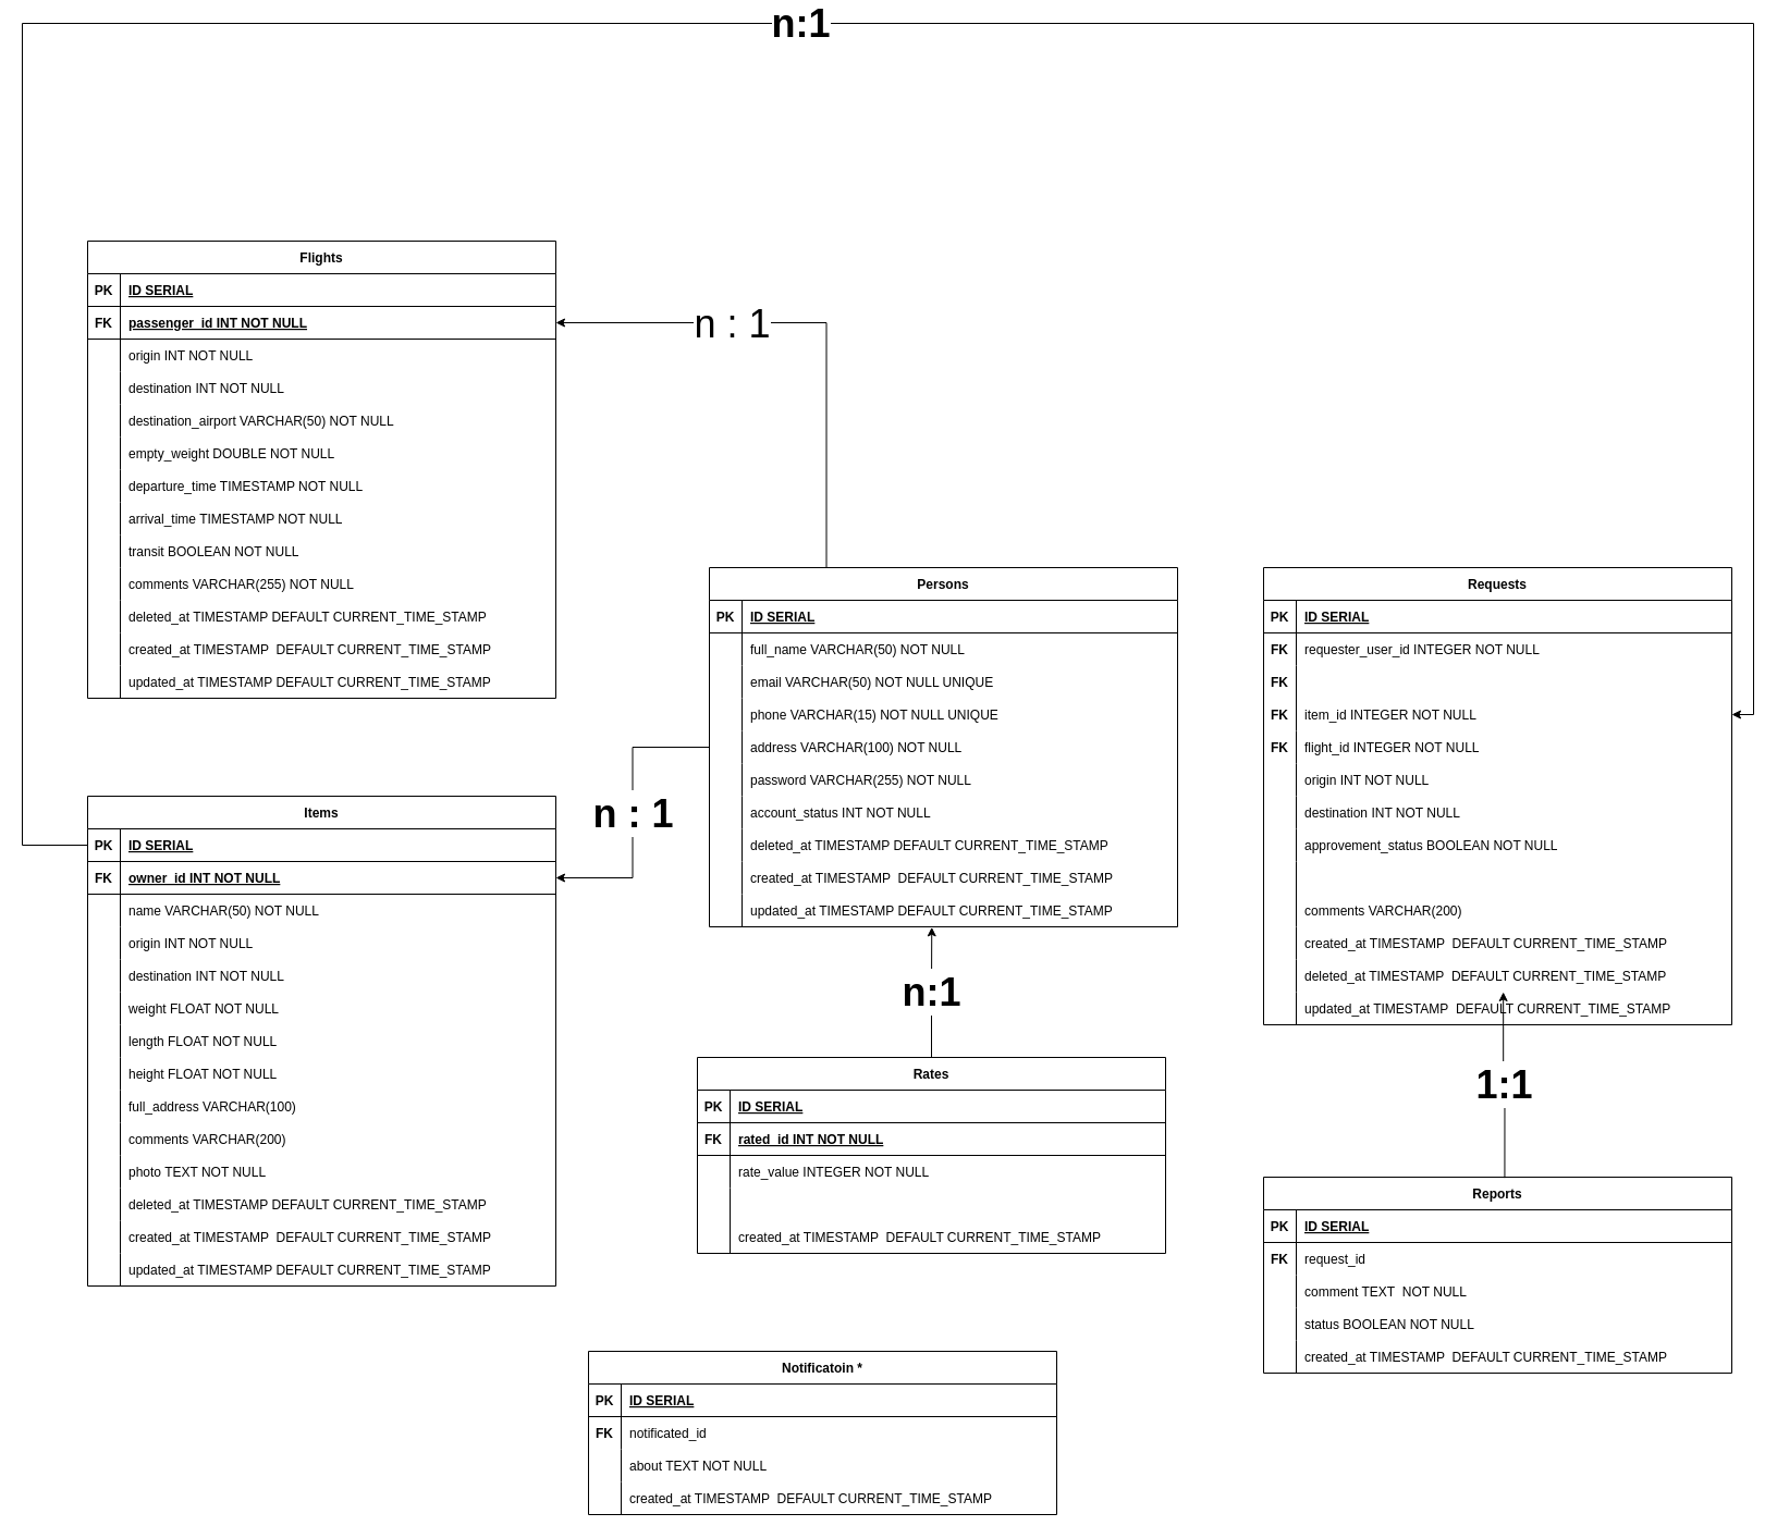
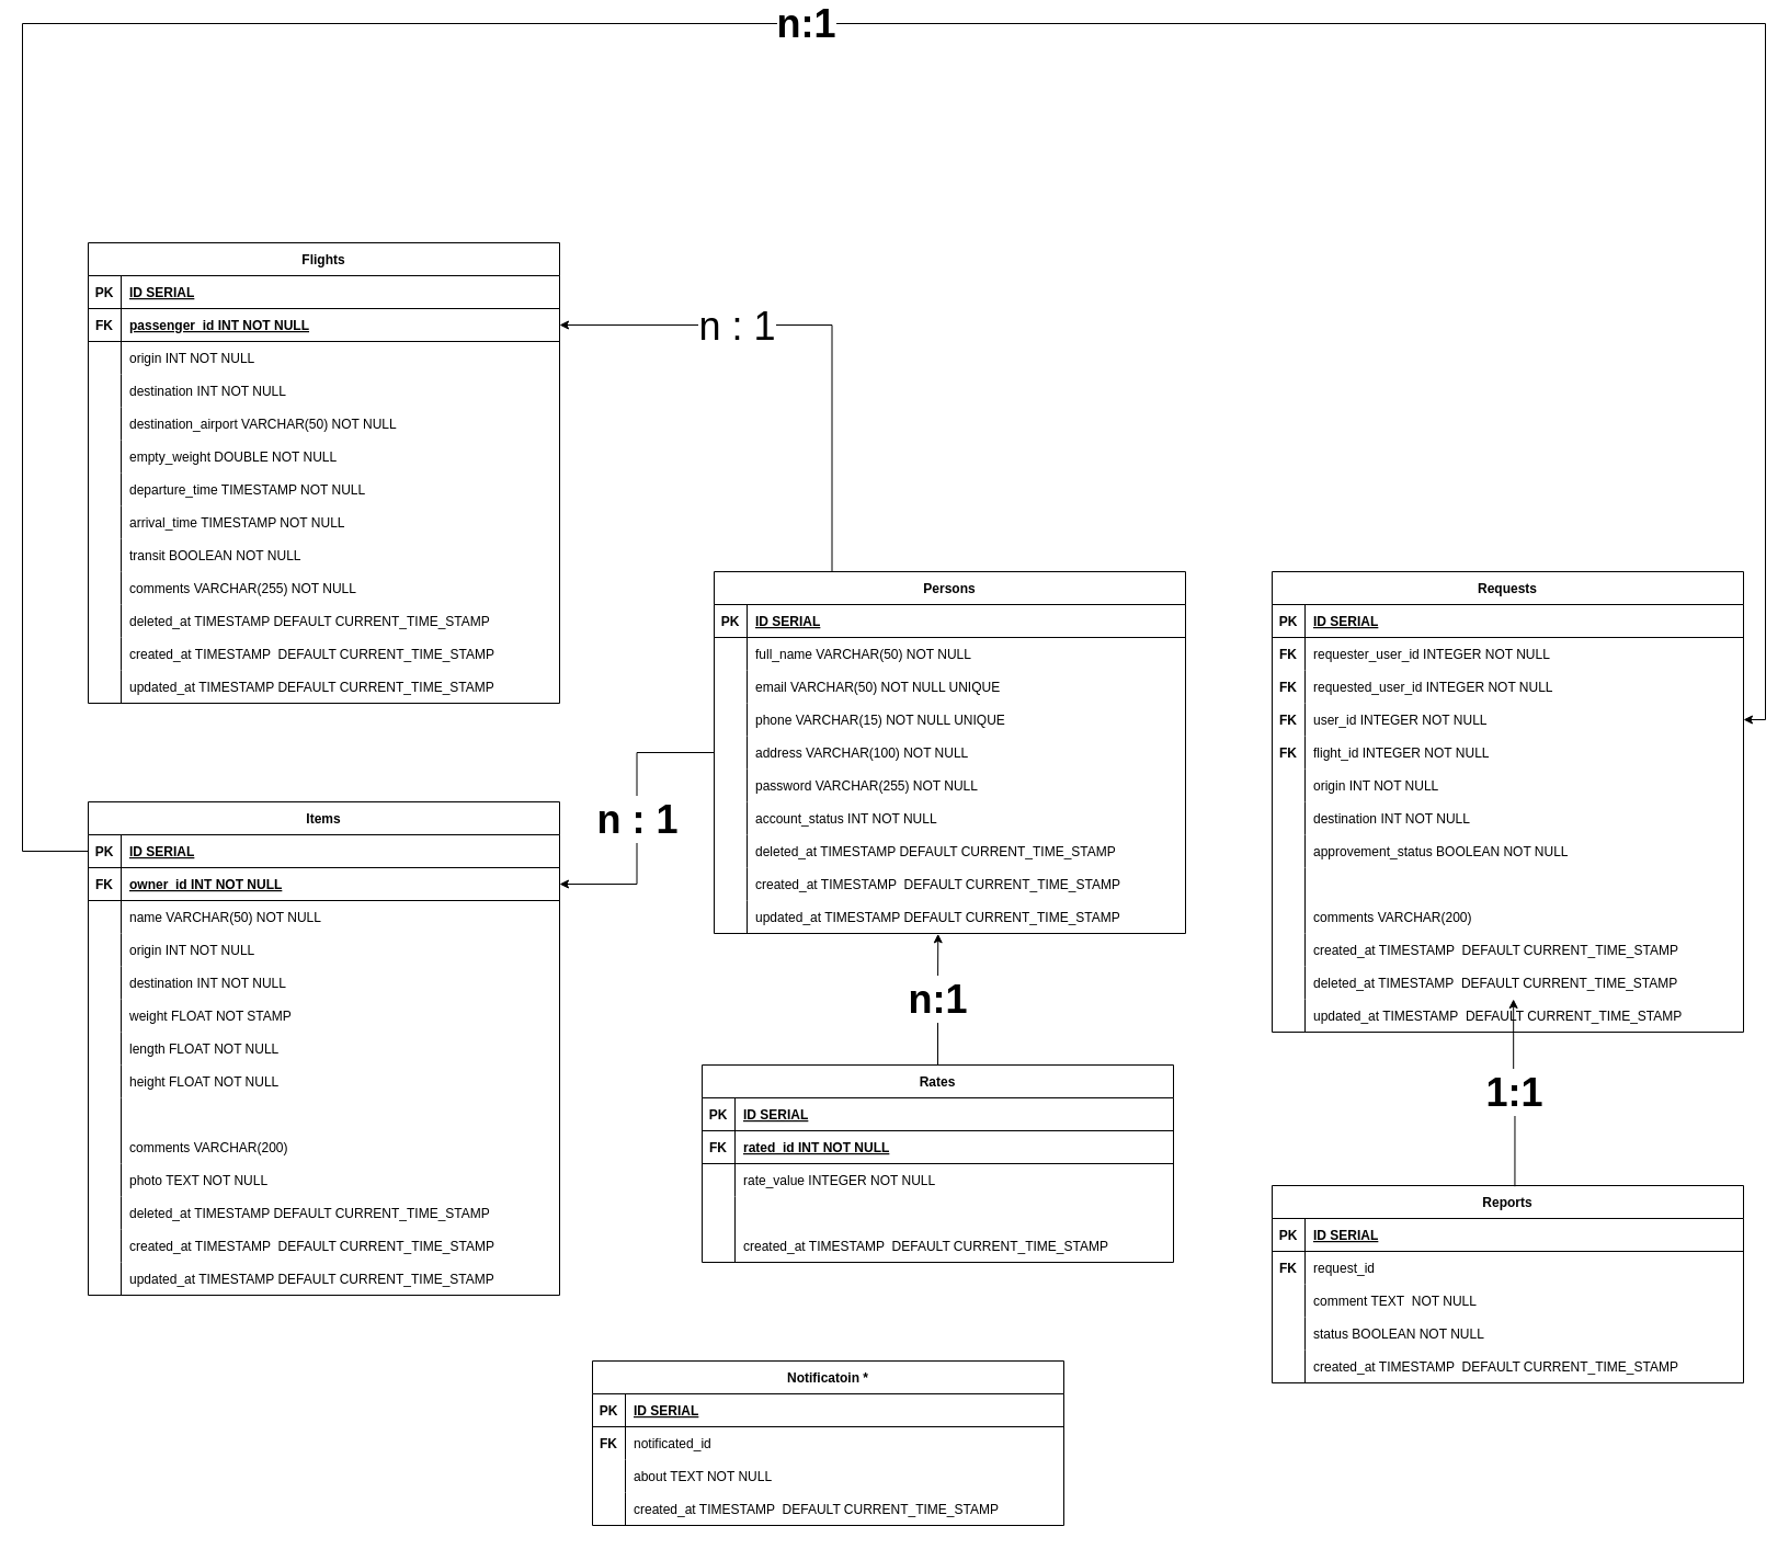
+ <mxCell id="143" value="requested_user_id INTEGER NOT NULL" style="shape=partialRectangle;overflow=hidden;connectable=0;fillColor=none;top=0;left=0;bottom=0;right=0;align=left;spacingLeft=6;" parent="141" vertex="1"><mxGeometry x="30" width="400" height="30" as="geometry"><mxRectangle width="400" height="30" as="alternateBounds" /></mxGeometry></mxCell>
- <mxCell id="146" value="item_id INTEGER NOT NULL" style="shape=partialRectangle;overflow=hidden;connectable=0;fillColor=none;top=0;left=0;bottom=0;right=0;align=left;spacingLeft=6;" parent="144" vertex="1"><mxGeometry x="30" width="400" height="30" as="geometry"><mxRectangle width="400" height="30" as="alternateBounds" /></mxGeometry></mxCell>
+ <mxCell id="146" value="user_id INTEGER NOT NULL" style="shape=partialRectangle;overflow=hidden;connectable=0;fillColor=none;top=0;left=0;bottom=0;right=0;align=left;spacingLeft=6;" parent="144" vertex="1"><mxGeometry x="30" width="400" height="30" as="geometry"><mxRectangle width="400" height="30" as="alternateBounds" /></mxGeometry></mxCell>
- <mxCell id="60" value="weight FLOAT NOT NULL" style="shape=partialRectangle;overflow=hidden;connectable=0;fillColor=none;top=0;left=0;bottom=0;right=0;align=left;spacingLeft=6;" parent="58" vertex="1"><mxGeometry x="30" width="400" height="30" as="geometry"><mxRectangle width="400" height="30" as="alternateBounds" /></mxGeometry></mxCell>
+ <mxCell id="60" value="weight FLOAT NOT STAMP" style="shape=partialRectangle;overflow=hidden;connectable=0;fillColor=none;top=0;left=0;bottom=0;right=0;align=left;spacingLeft=6;" parent="58" vertex="1"><mxGeometry x="30" width="400" height="30" as="geometry"><mxRectangle width="400" height="30" as="alternateBounds" /></mxGeometry></mxCell>
- <mxCell id="69" value="full_address VARCHAR(100)" style="shape=partialRectangle;overflow=hidden;connectable=0;fillColor=none;top=0;left=0;bottom=0;right=0;align=left;spacingLeft=6;" parent="67" vertex="1"><mxGeometry x="30" width="400" height="30" as="geometry"><mxRectangle width="400" height="30" as="alternateBounds" /></mxGeometry></mxCell>
